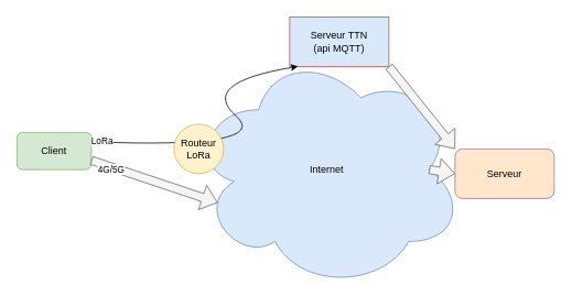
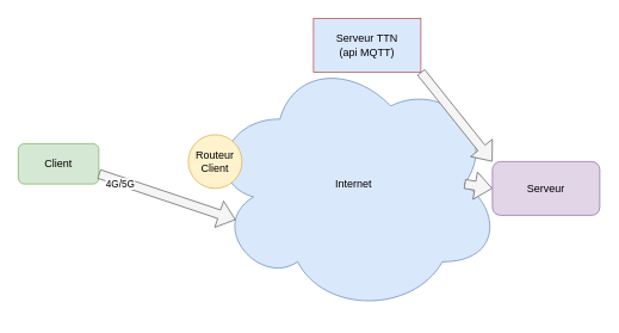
- <mxCell id="10" value="" style="curved=1;endArrow=classic;html=1;rounded=0;exitX=1;exitY=0.25;exitDx=0;exitDy=0;entryX=0.083;entryY=1;entryDx=0;entryDy=0;entryPerimeter=0;" edge="1" parent="1" source="3" target="2"><mxGeometry width="50" height="50" relative="1" as="geometry"><mxPoint x="300" y="350" as="sourcePoint" /><mxPoint x="350" y="300" as="targetPoint" /><Array as="points"><mxPoint x="330" y="180" /><mxPoint x="240" y="100" /></Array></mxGeometry></mxCell>
- <mxCell id="11" value="LoRa" style="edgeLabel;html=1;align=center;verticalAlign=middle;resizable=0;points=[];" vertex="1" connectable="0" parent="10"><mxGeometry x="-0.949" y="1" relative="1" as="geometry"><mxPoint as="offset" /></mxGeometry></mxCell>
- <mxCell id="12" value="Routeur LoRa" style="ellipse;whiteSpace=wrap;html=1;fillColor=#fff2cc;strokeColor=#d6b656;" vertex="1" parent="1"><mxGeometry x="210" y="150" width="60" height="60" as="geometry" /></mxCell>
+ <mxCell id="12" value="Routeur Client" style="ellipse;whiteSpace=wrap;html=1;fillColor=#fff2cc;strokeColor=#d6b656;" vertex="1" parent="1"><mxGeometry x="210" y="150" width="60" height="60" as="geometry" /></mxCell>
- <mxCell id="5" value="Serveur" style="rounded=1;whiteSpace=wrap;html=1;fillColor=#ffe6cc;strokeColor=#9673a6;" vertex="1" parent="1"><mxGeometry x="550" y="180" width="120" height="60" as="geometry" /></mxCell>
+ <mxCell id="5" value="Serveur" style="rounded=1;whiteSpace=wrap;html=1;fillColor=#e1d5e7;strokeColor=#9673a6;" vertex="1" parent="1"><mxGeometry x="550" y="180" width="120" height="60" as="geometry" /></mxCell>
